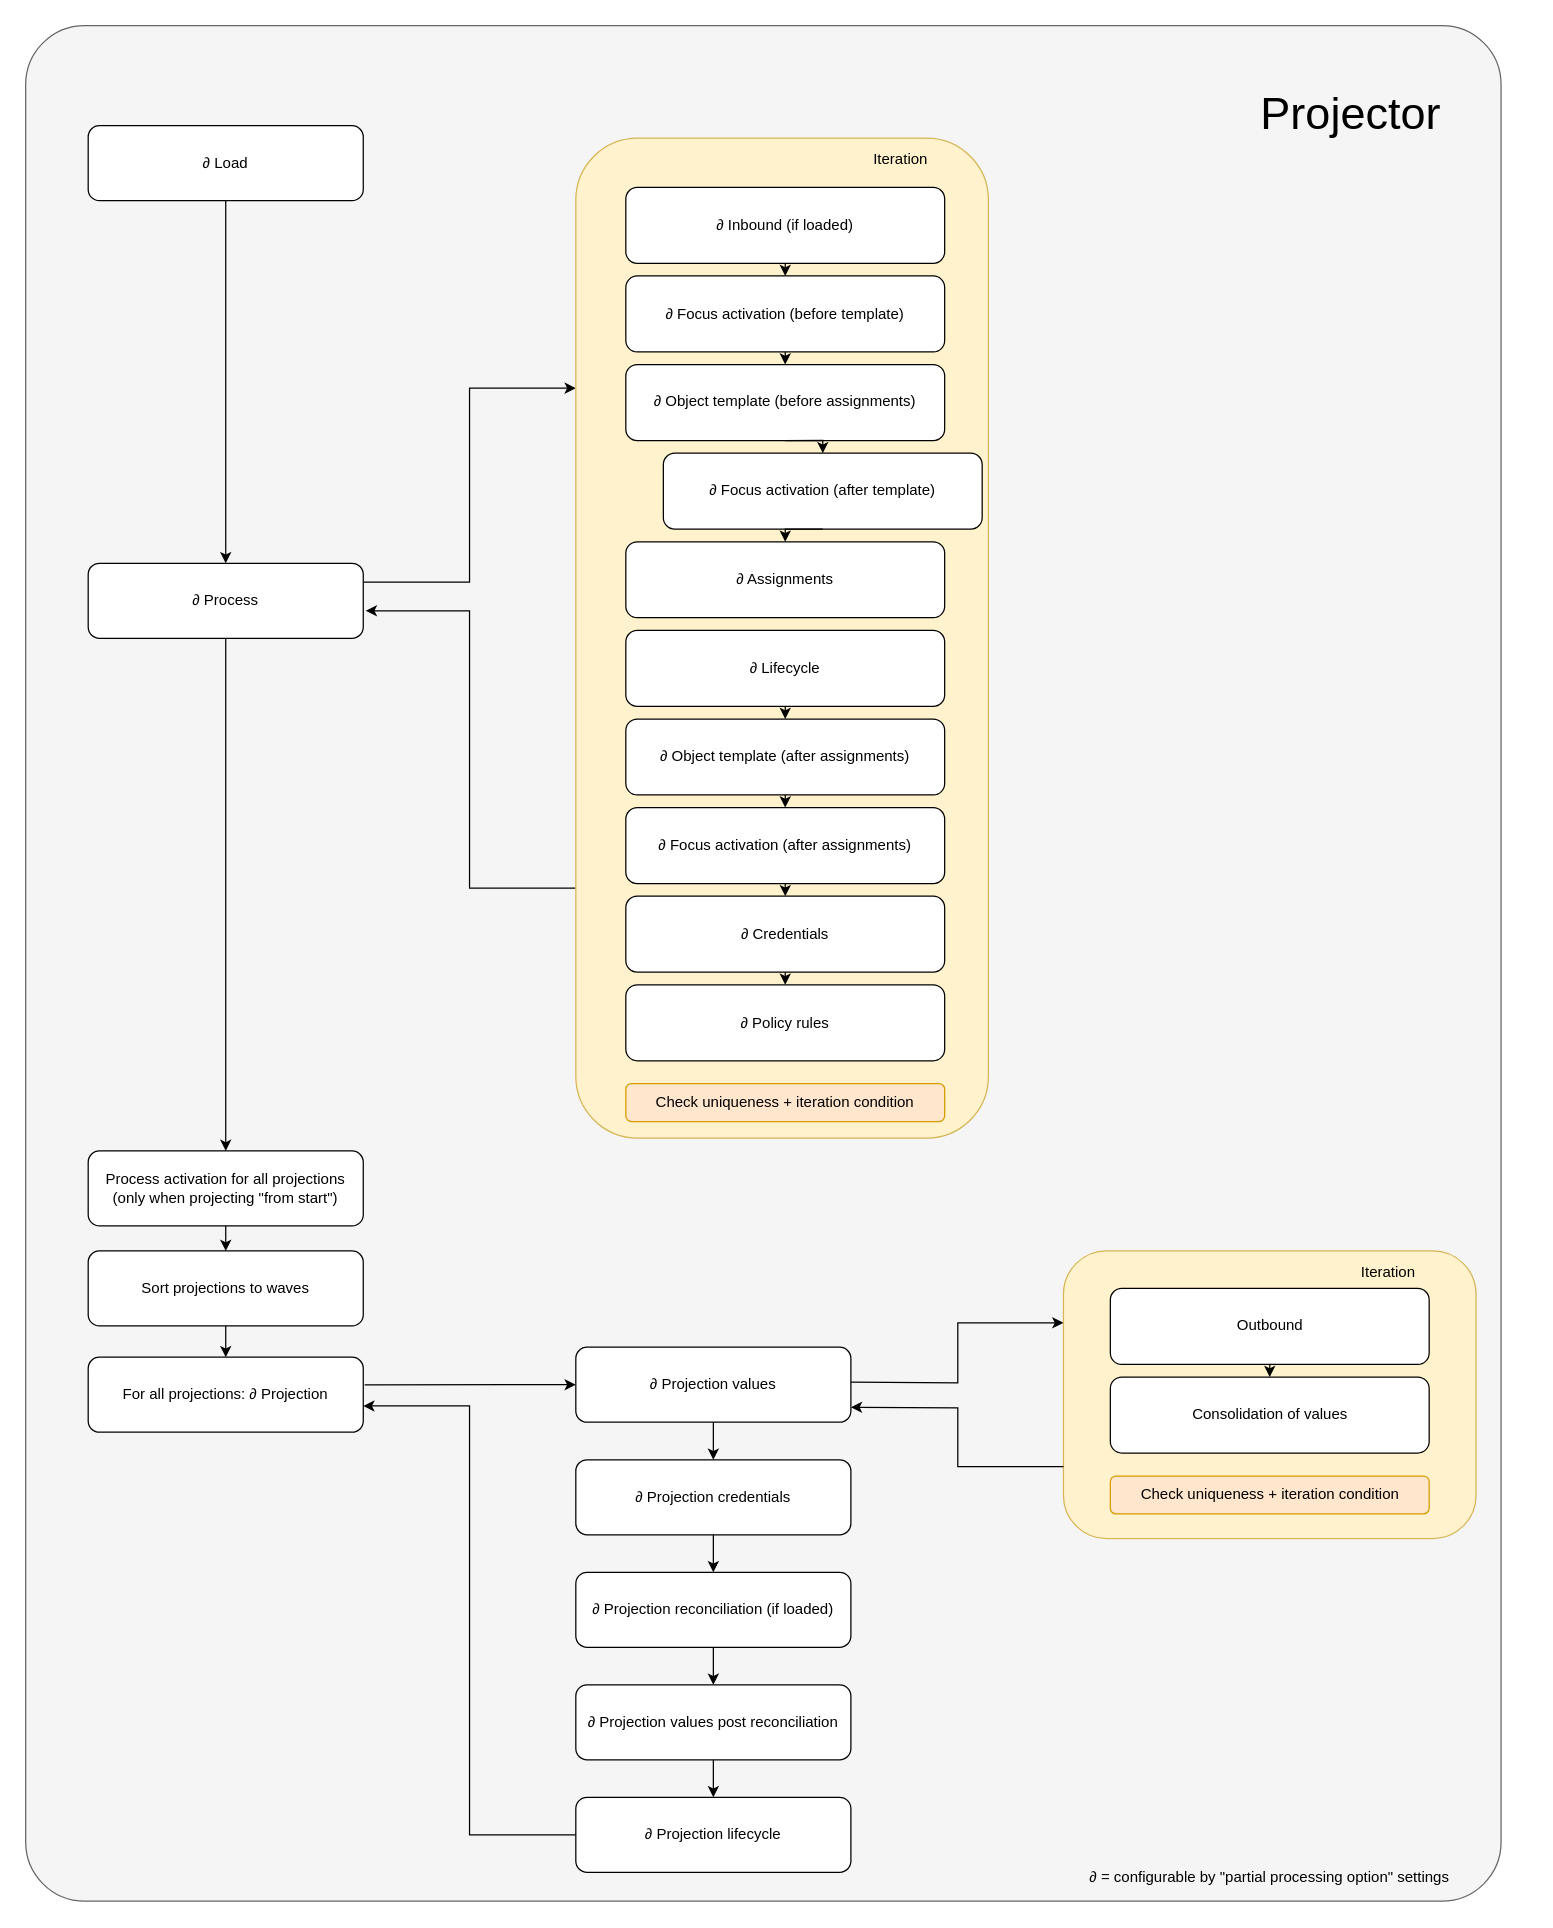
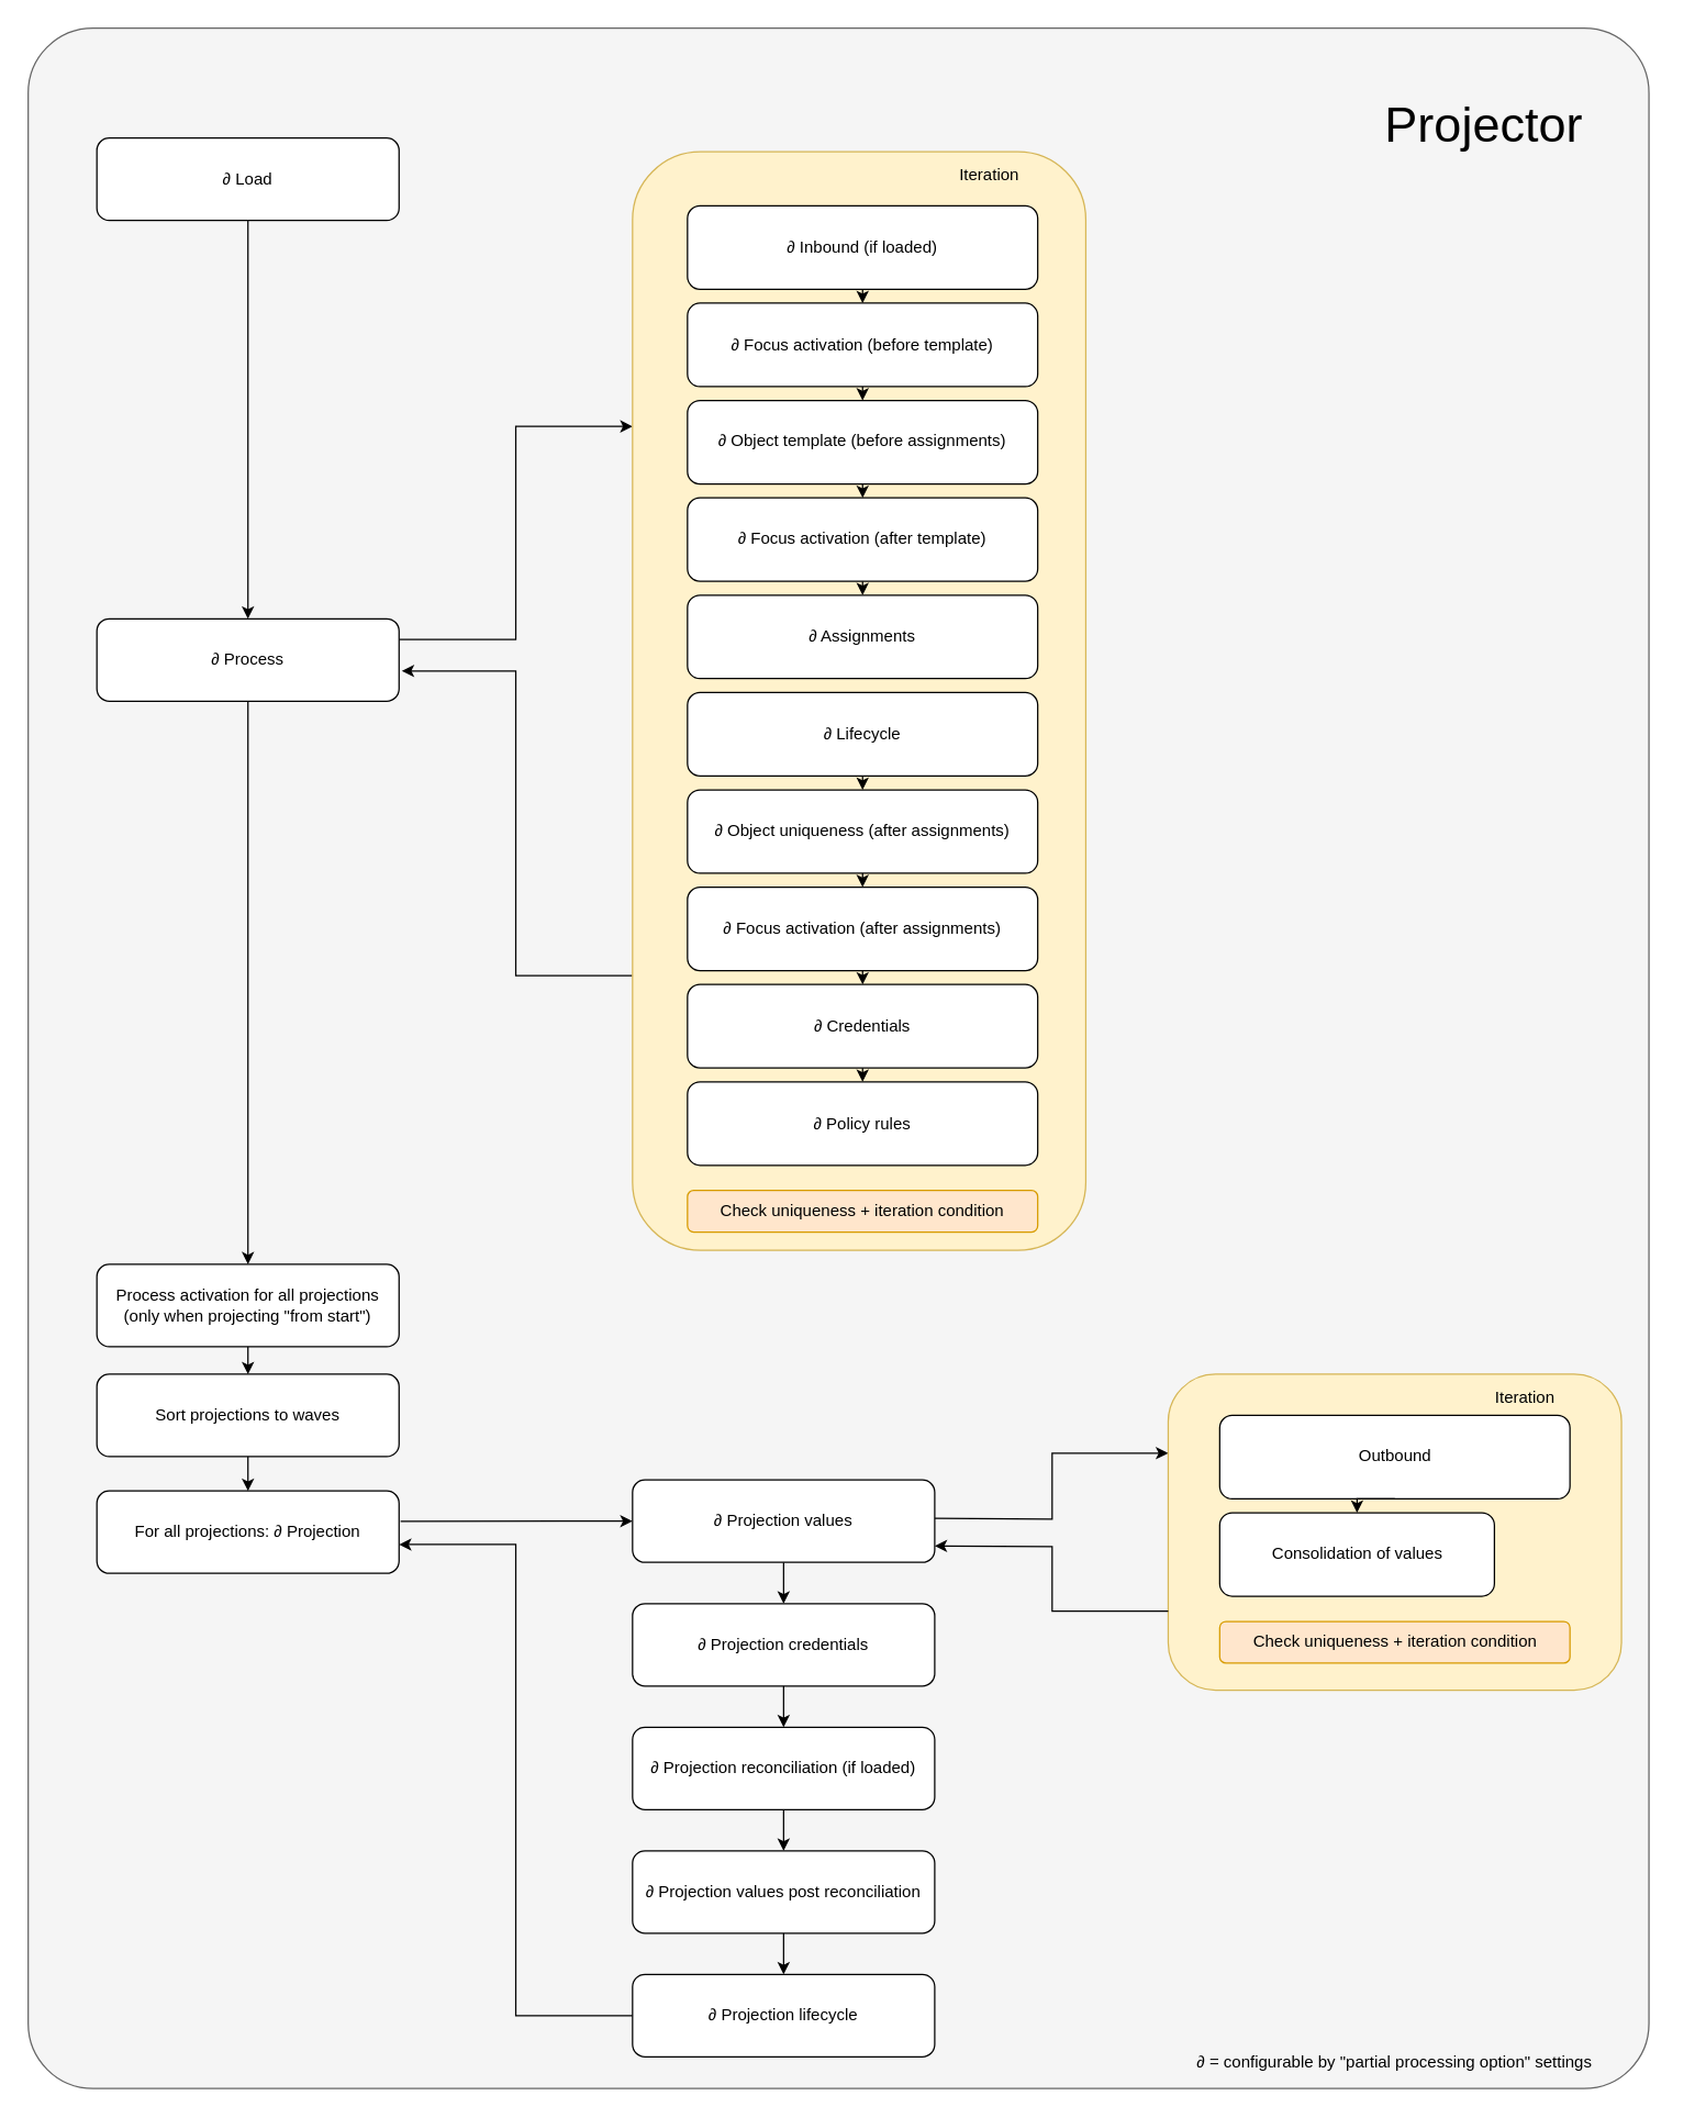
- <mxCell id="23" value="∂ Focus activation (after template)" style="rounded=1;whiteSpace=wrap;html=1;" parent="13" vertex="1"><mxGeometry x="70" y="251.963" width="255" height="60.741" as="geometry" /></mxCell>
+ <mxCell id="23" value="∂ Focus activation (after template)" style="rounded=1;whiteSpace=wrap;html=1;" parent="13" vertex="1"><mxGeometry x="40" y="251.963" width="255" height="60.741" as="geometry" /></mxCell>
- <mxCell id="25" value="∂ Object template (after assignments)" style="rounded=1;whiteSpace=wrap;html=1;" parent="13" vertex="1"><mxGeometry x="40" y="464.556" width="255" height="60.741" as="geometry" /></mxCell>
+ <mxCell id="25" value="∂ Object uniqueness (after assignments)" style="rounded=1;whiteSpace=wrap;html=1;" parent="13" vertex="1"><mxGeometry x="40" y="464.556" width="255" height="60.741" as="geometry" /></mxCell>
- <mxCell id="49" value="Consolidation of values" style="rounded=1;whiteSpace=wrap;html=1;" parent="43" vertex="1"><mxGeometry x="37.5" y="100.865" width="255" height="60.741" as="geometry" /></mxCell>
+ <mxCell id="49" value="Consolidation of values" style="rounded=1;whiteSpace=wrap;html=1;" parent="43" vertex="1"><mxGeometry x="37.5" y="100.865" width="200" height="60.741" as="geometry" /></mxCell>
